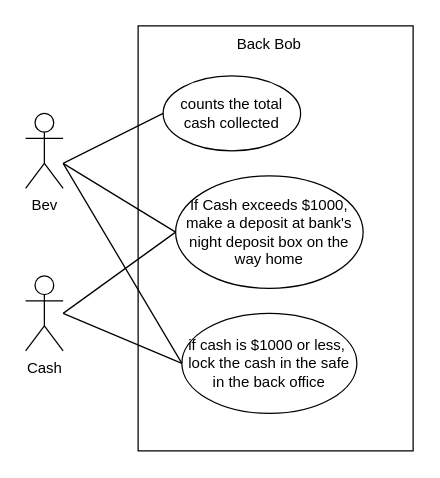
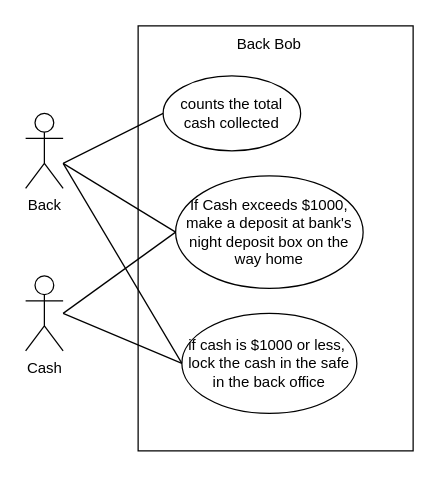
- <mxCell id="3" value="Bev" style="shape=umlActor;verticalLabelPosition=bottom;verticalAlign=top;html=1;outlineConnect=0;" vertex="1" parent="1"><mxGeometry x="20" y="90" width="30" height="60" as="geometry" /></mxCell>
+ <mxCell id="3" value="Back" style="shape=umlActor;verticalLabelPosition=bottom;verticalAlign=top;html=1;outlineConnect=0;" vertex="1" parent="1"><mxGeometry x="20" y="90" width="30" height="60" as="geometry" /></mxCell>
